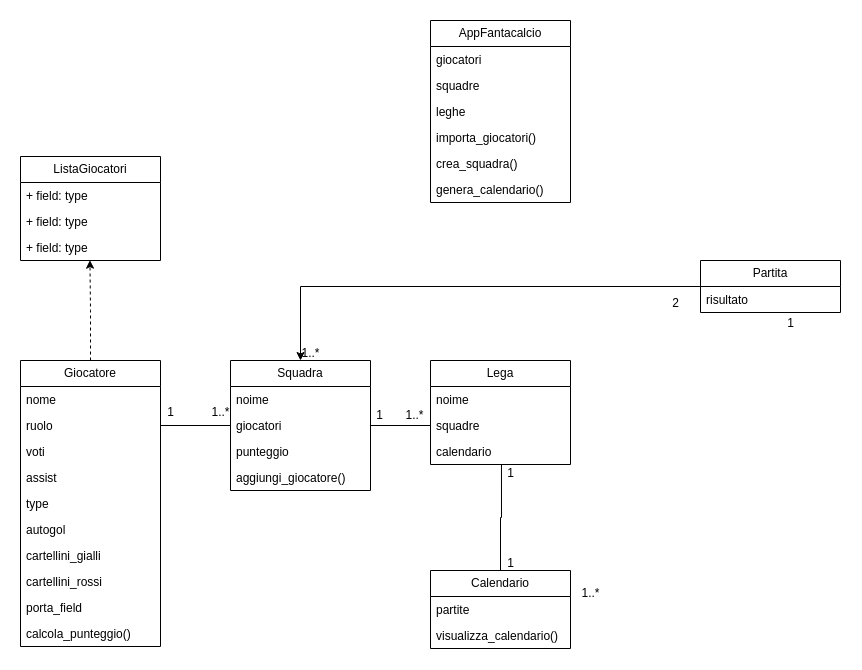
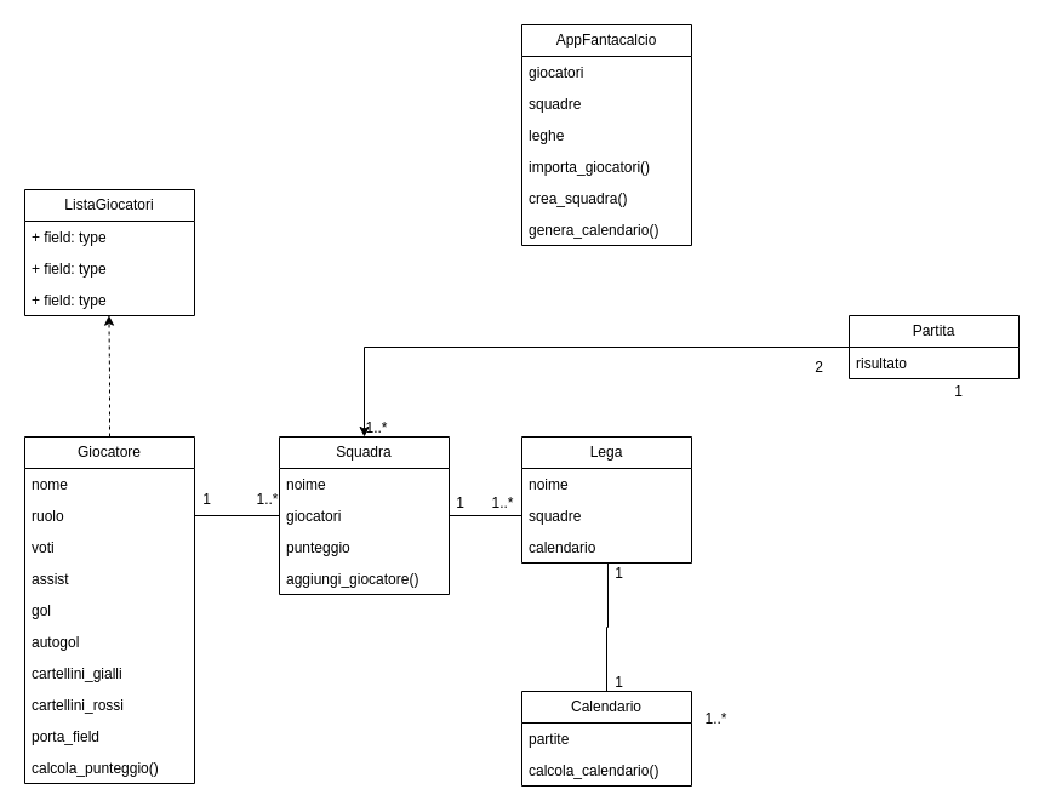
- <mxCell id="7" value="type" style="text;strokeColor=none;fillColor=none;align=left;verticalAlign=top;spacingLeft=4;spacingRight=4;overflow=hidden;rotatable=0;points=[[0,0.5],[1,0.5]];portConstraint=eastwest;whiteSpace=wrap;html=1;" vertex="1" parent="2"><mxGeometry y="130" width="140" height="26" as="geometry" /></mxCell>
+ <mxCell id="7" value="gol" style="text;strokeColor=none;fillColor=none;align=left;verticalAlign=top;spacingLeft=4;spacingRight=4;overflow=hidden;rotatable=0;points=[[0,0.5],[1,0.5]];portConstraint=eastwest;whiteSpace=wrap;html=1;" vertex="1" parent="2"><mxGeometry y="130" width="140" height="26" as="geometry" /></mxCell>
- <mxCell id="34" value="visualizza_calendario()" style="text;strokeColor=none;fillColor=none;align=left;verticalAlign=top;spacingLeft=4;spacingRight=4;overflow=hidden;rotatable=0;points=[[0,0.5],[1,0.5]];portConstraint=eastwest;whiteSpace=wrap;html=1;" vertex="1" parent="32"><mxGeometry y="52" width="140" height="26" as="geometry" /></mxCell>
+ <mxCell id="34" value="calcola_calendario()" style="text;strokeColor=none;fillColor=none;align=left;verticalAlign=top;spacingLeft=4;spacingRight=4;overflow=hidden;rotatable=0;points=[[0,0.5],[1,0.5]];portConstraint=eastwest;whiteSpace=wrap;html=1;" vertex="1" parent="32"><mxGeometry y="52" width="140" height="26" as="geometry" /></mxCell>
